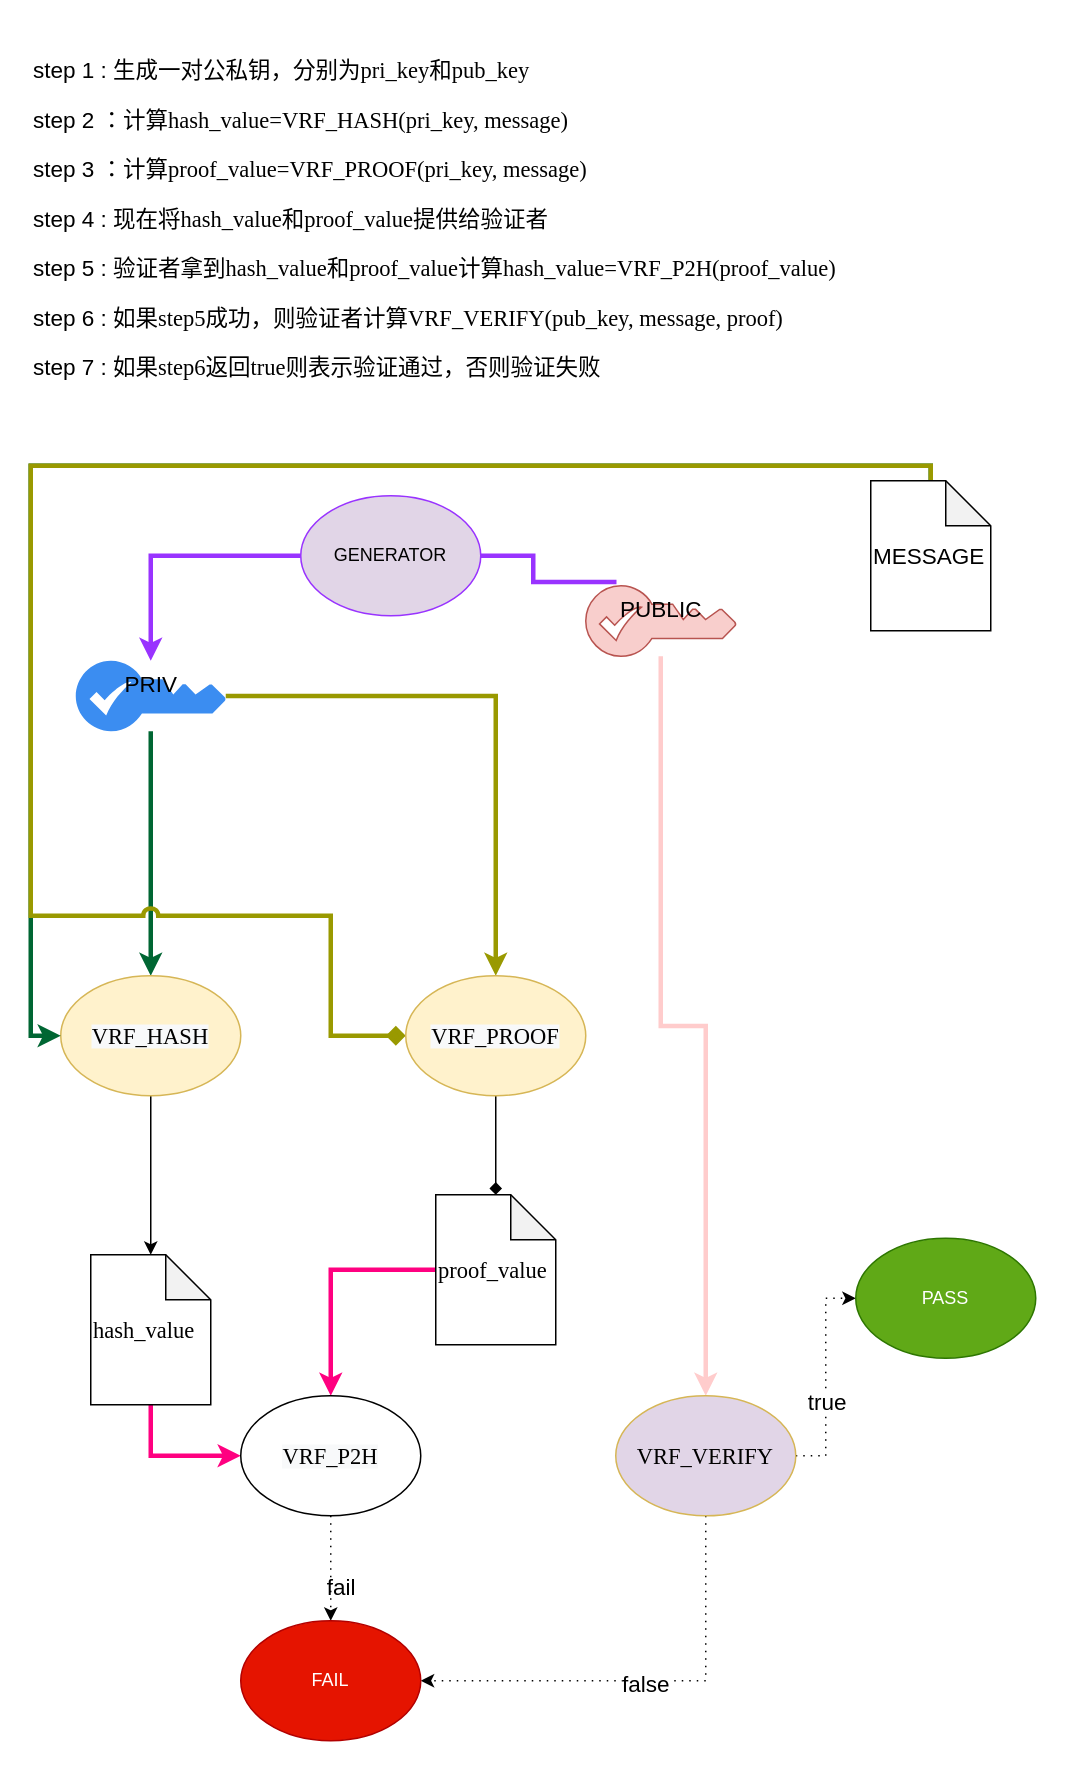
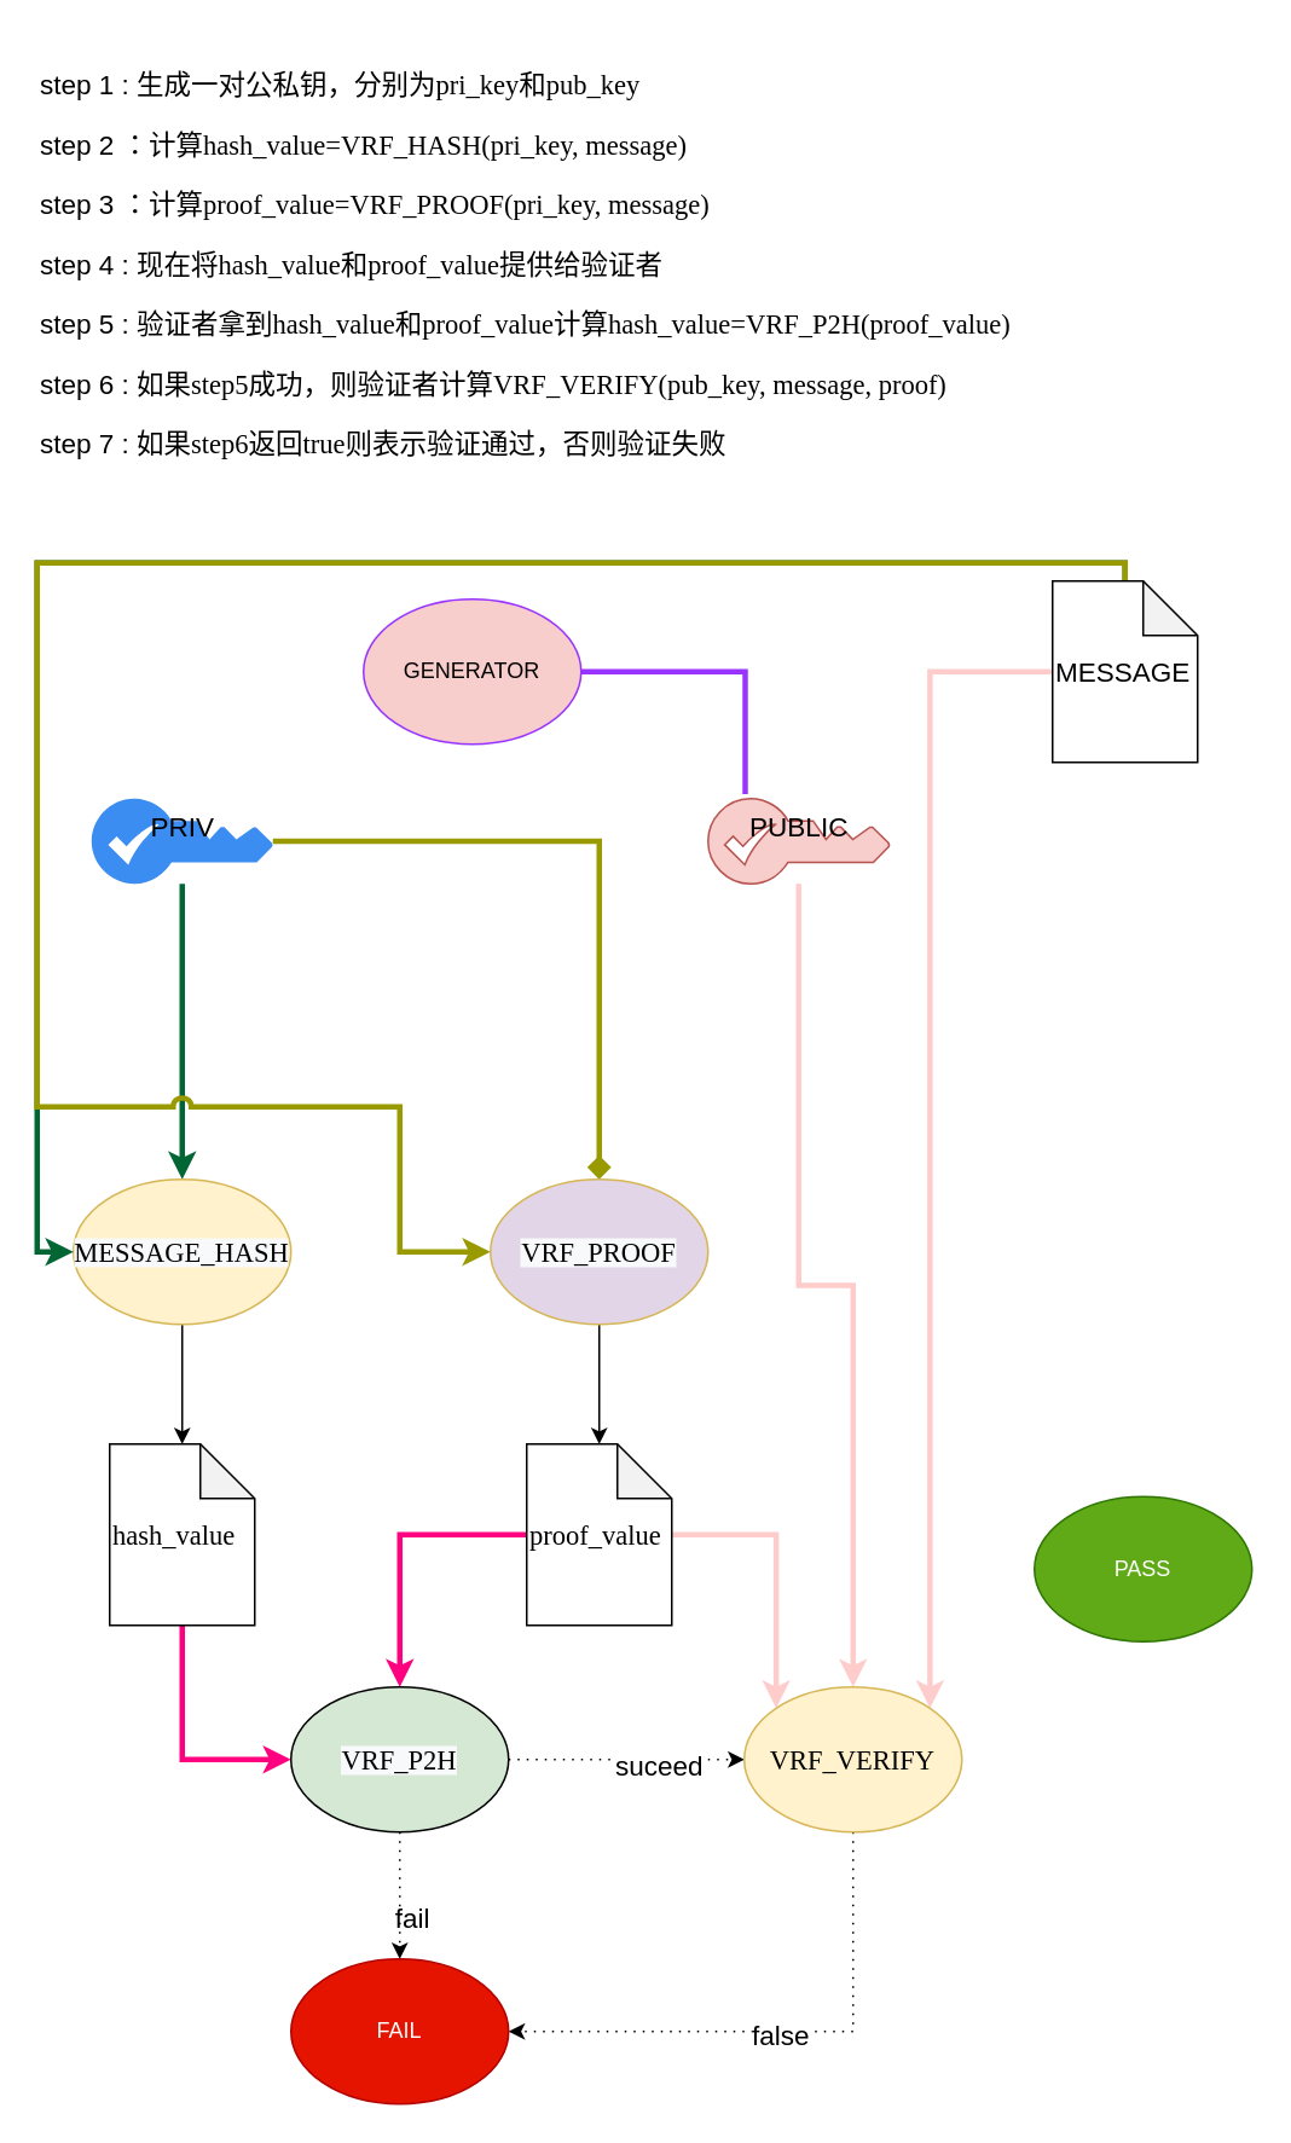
- <mxCell id="2" parent="1" style="edgeStyle=orthogonalEdgeStyle;rounded=0;orthogonalLoop=1;jettySize=auto;html=1;fontSize=15;fillColor=#e1d5e7;strokeColor=#9933FF;strokeWidth=3;" edge="1" source="4" target="10"><mxGeometry as="geometry" relative="1" /></mxCell>
- <mxCell id="4" value="GENERATOR" parent="1" style="ellipse;whiteSpace=wrap;html=1;fillColor=#e1d5e7;strokeColor=#9933FF;strokeWidth=1;" vertex="1"><mxGeometry as="geometry" y="330" x="200" width="120" height="80" /></mxCell>
+ <mxCell id="4" value="GENERATOR" parent="1" style="ellipse;whiteSpace=wrap;html=1;fillColor=#f8cecc;strokeColor=#9933FF;strokeWidth=1;" vertex="1"><mxGeometry as="geometry" y="330" x="200" width="120" height="80" /></mxCell>
- <mxCell id="7" value="PUBLIC" parent="1" style="html=1;aspect=fixed;strokeColor=#b85450;shadow=0;align=center;verticalAlign=top;fillColor=#f8cecc;shape=mxgraph.gcp2.key;fontSize=15;" vertex="1"><mxGeometry x="390" y="390" as="geometry" width="100" height="47" /></mxCell>
+ <mxCell id="7" value="PUBLIC" parent="1" style="html=1;aspect=fixed;strokeColor=#b85450;shadow=0;align=center;verticalAlign=top;fillColor=#f8cecc;shape=mxgraph.gcp2.key;fontSize=15;" vertex="1"><mxGeometry as="geometry" y="440" x="390" width="100" height="47" /></mxCell>
+ <mxCell id="13" parent="1" style="edgeStyle=orthogonalEdgeStyle;rounded=0;comic=0;orthogonalLoop=1;jettySize=auto;html=1;entryX=1;entryY=0;entryDx=0;entryDy=0;shadow=0;fontSize=15;strokeColor=#FFCCCC;strokeWidth=3;" edge="1" source="16" target="32"><mxGeometry as="geometry" relative="1" /></mxCell>
- <mxCell id="9" parent="1" style="edgeStyle=orthogonalEdgeStyle;rounded=0;orthogonalLoop=1;jettySize=auto;html=1;entryX=0.5;entryY=0;entryDx=0;entryDy=0;fontSize=15;strokeWidth=3;strokeColor=#999900;" edge="1" source="10" target="23"><mxGeometry as="geometry" relative="1" /></mxCell>
+ <mxCell id="9" parent="1" style="edgeStyle=orthogonalEdgeStyle;rounded=0;orthogonalLoop=1;jettySize=auto;html=1;entryX=0.5;entryY=0;entryDx=0;entryDy=0;fontSize=15;strokeWidth=3;strokeColor=#999900;endArrow=diamond;" edge="1" source="10" target="23"><mxGeometry as="geometry" relative="1" /></mxCell>
- <mxCell id="12" value="&lt;span style=&quot;display: inline ; float: none ; background-color: rgb(248 , 249 , 250) ; color: rgb(0 , 0 , 0) ; font-family: &amp;#34;calibri&amp;#34; ; font-size: 15px ; font-style: normal ; font-variant: normal ; font-weight: 400 ; letter-spacing: normal ; text-align: left ; text-decoration: none ; text-indent: 0px ; text-transform: none ; white-space: nowrap ; word-spacing: 0px&quot;&gt;VRF_HASH&lt;/span&gt;" parent="1" style="ellipse;whiteSpace=wrap;html=1;fillColor=#fff2cc;strokeColor=#d6b656;" vertex="1"><mxGeometry as="geometry" y="650" x="40" width="120" height="80" /></mxCell>
+ <mxCell id="12" value="&lt;span style=&quot;display: inline ; float: none ; background-color: rgb(248 , 249 , 250) ; color: rgb(0 , 0 , 0) ; font-family: &amp;#34;calibri&amp;#34; ; font-size: 15px ; font-style: normal ; font-variant: normal ; font-weight: 400 ; letter-spacing: normal ; text-align: left ; text-decoration: none ; text-indent: 0px ; text-transform: none ; white-space: nowrap ; word-spacing: 0px&quot;&gt;MESSAGE_HASH&lt;/span&gt;" parent="1" style="ellipse;whiteSpace=wrap;html=1;fillColor=#fff2cc;strokeColor=#d6b656;" vertex="1"><mxGeometry as="geometry" y="650" x="40" width="120" height="80" /></mxCell>
- <mxCell id="15" parent="1" style="edgeStyle=orthogonalEdgeStyle;rounded=0;comic=0;orthogonalLoop=1;jettySize=auto;html=1;entryX=0;entryY=0.5;entryDx=0;entryDy=0;shadow=0;fontSize=15;strokeWidth=3;strokeColor=#999900;jumpStyle=arc;endArrow=diamond;" edge="1" source="16" target="23"><mxGeometry as="geometry" relative="1"><Array as="points"><mxPoint y="310" x="620" /><mxPoint y="310" x="20" /><mxPoint y="610" x="20" /><mxPoint y="610" x="220" /><mxPoint y="690" x="220" /></Array></mxGeometry></mxCell>
+ <mxCell id="15" parent="1" style="edgeStyle=orthogonalEdgeStyle;rounded=0;comic=0;orthogonalLoop=1;jettySize=auto;html=1;entryX=0;entryY=0.5;entryDx=0;entryDy=0;shadow=0;fontSize=15;strokeWidth=3;strokeColor=#999900;jumpStyle=arc;" edge="1" source="16" target="23"><mxGeometry as="geometry" relative="1"><Array as="points"><mxPoint y="310" x="620" /><mxPoint y="310" x="20" /><mxPoint y="610" x="20" /><mxPoint y="610" x="220" /><mxPoint y="690" x="220" /></Array></mxGeometry></mxCell>
- <mxCell id="23" value="&lt;span style=&quot;display: inline ; float: none ; background-color: rgb(248 , 249 , 250) ; color: rgb(0 , 0 , 0) ; font-family: &amp;#34;calibri&amp;#34; ; font-size: 15px ; font-style: normal ; font-variant: normal ; font-weight: 400 ; letter-spacing: normal ; text-align: left ; text-decoration: none ; text-indent: 0px ; text-transform: none ; white-space: nowrap ; word-spacing: 0px&quot;&gt;VRF_PROOF&lt;/span&gt;" parent="1" style="ellipse;whiteSpace=wrap;html=1;fillColor=#fff2cc;strokeColor=#d6b656;" vertex="1"><mxGeometry as="geometry" y="650" x="270" width="120" height="80" /></mxCell>
+ <mxCell id="23" value="&lt;span style=&quot;display: inline ; float: none ; background-color: rgb(248 , 249 , 250) ; color: rgb(0 , 0 , 0) ; font-family: &amp;#34;calibri&amp;#34; ; font-size: 15px ; font-style: normal ; font-variant: normal ; font-weight: 400 ; letter-spacing: normal ; text-align: left ; text-decoration: none ; text-indent: 0px ; text-transform: none ; white-space: nowrap ; word-spacing: 0px&quot;&gt;VRF_PROOF&lt;/span&gt;" parent="1" style="ellipse;whiteSpace=wrap;html=1;fillColor=#e1d5e7;strokeColor=#d6b656;" vertex="1"><mxGeometry as="geometry" y="650" x="270" width="120" height="80" /></mxCell>
- <mxCell id="22" parent="1" style="edgeStyle=orthogonalEdgeStyle;rounded=0;orthogonalLoop=1;jettySize=auto;html=1;entryX=0.5;entryY=0;entryDx=0;entryDy=0;entryPerimeter=0;fontSize=15;endArrow=diamond;" edge="1" source="23" target="21"><mxGeometry as="geometry" relative="1" /></mxCell>
+ <mxCell id="22" parent="1" style="edgeStyle=orthogonalEdgeStyle;rounded=0;orthogonalLoop=1;jettySize=auto;html=1;entryX=0.5;entryY=0;entryDx=0;entryDy=0;entryPerimeter=0;fontSize=15;" edge="1" source="23" target="21"><mxGeometry as="geometry" relative="1" /></mxCell>
+ <mxCell id="20" parent="1" style="edgeStyle=orthogonalEdgeStyle;rounded=0;comic=0;orthogonalLoop=1;jettySize=auto;html=1;entryX=0;entryY=0;entryDx=0;entryDy=0;shadow=0;fontSize=15;strokeColor=#FFCCCC;strokeWidth=3;" edge="1" source="21" target="32"><mxGeometry as="geometry" relative="1" /></mxCell>
- <mxCell id="18" value="&lt;font face=&quot;宋体&quot; style=&quot;color: rgb(0 , 0 , 0) ; font-size: 15px ; font-style: normal ; font-variant: normal ; font-weight: 400 ; letter-spacing: normal ; text-align: left ; text-decoration: none ; text-indent: 0px ; text-transform: none ; white-space: nowrap ; word-spacing: 0px&quot;&gt;&lt;/font&gt;&lt;font face=&quot;Calibri&quot; style=&quot;color: rgb(0 , 0 , 0) ; font-family: &amp;#34;calibri&amp;#34; ; font-size: 15px ; font-style: normal ; font-variant: normal ; font-weight: 400 ; letter-spacing: normal ; text-align: left ; text-decoration: none ; text-indent: 0px ; text-transform: none ; white-space: nowrap ; word-spacing: 0px&quot;&gt;hash_value&lt;/font&gt;" parent="1" style="shape=note;whiteSpace=wrap;html=1;backgroundOutline=1;darkOpacity=0.05;fontSize=15;align=left;" vertex="1"><mxGeometry x="60" y="836" as="geometry" width="80" height="100" /></mxCell>
+ <mxCell id="18" value="&lt;font face=&quot;宋体&quot; style=&quot;color: rgb(0 , 0 , 0) ; font-size: 15px ; font-style: normal ; font-variant: normal ; font-weight: 400 ; letter-spacing: normal ; text-align: left ; text-decoration: none ; text-indent: 0px ; text-transform: none ; white-space: nowrap ; word-spacing: 0px&quot;&gt;&lt;/font&gt;&lt;font face=&quot;Calibri&quot; style=&quot;color: rgb(0 , 0 , 0) ; font-family: &amp;#34;calibri&amp;#34; ; font-size: 15px ; font-style: normal ; font-variant: normal ; font-weight: 400 ; letter-spacing: normal ; text-align: left ; text-decoration: none ; text-indent: 0px ; text-transform: none ; white-space: nowrap ; word-spacing: 0px&quot;&gt;hash_value&lt;/font&gt;" parent="1" style="shape=note;whiteSpace=wrap;html=1;backgroundOutline=1;darkOpacity=0.05;fontSize=15;align=left;" vertex="1"><mxGeometry as="geometry" y="796" x="60" width="80" height="100" /></mxCell>
- <mxCell id="30" parent="1" style="edgeStyle=orthogonalEdgeStyle;rounded=0;comic=0;orthogonalLoop=1;jettySize=auto;html=1;shadow=0;fontSize=15;entryX=0;entryY=0.5;entryDx=0;entryDy=0;dashed=1;dashPattern=1 4;" edge="1" source="32" target="34"><mxGeometry as="geometry" relative="1"><mxPoint as="targetPoint" y="970" x="570" /></mxGeometry></mxCell>
- <mxCell id="31" value="true" parent="30" style="text;html=1;align=center;verticalAlign=middle;resizable=0;points=[];labelBackgroundColor=#ffffff;fontSize=15;" vertex="1" connectable="0"><mxGeometry as="geometry" x="-0.211" relative="1"><mxPoint as="offset" /></mxGeometry></mxCell>
- <mxCell id="27" value="&lt;span style=&quot;display: inline ; float: none ; background-color: rgb(248 , 249 , 250) ; color: rgb(0 , 0 , 0) ; font-family: &amp;#34;calibri&amp;#34; ; font-size: 15px ; font-style: normal ; font-variant: normal ; font-weight: 400 ; letter-spacing: normal ; text-align: left ; text-decoration: none ; text-indent: 0px ; text-transform: none ; white-space: nowrap ; word-spacing: 0px&quot;&gt;VRF_P2H&lt;/span&gt;" parent="1" style="ellipse;whiteSpace=wrap;html=1;" vertex="1"><mxGeometry as="geometry" y="930" x="160" width="120" height="80" /></mxCell>
+ <mxCell id="27" value="&lt;span style=&quot;display: inline ; float: none ; background-color: rgb(248 , 249 , 250) ; color: rgb(0 , 0 , 0) ; font-family: &amp;#34;calibri&amp;#34; ; font-size: 15px ; font-style: normal ; font-variant: normal ; font-weight: 400 ; letter-spacing: normal ; text-align: left ; text-decoration: none ; text-indent: 0px ; text-transform: none ; white-space: nowrap ; word-spacing: 0px&quot;&gt;VRF_P2H&lt;/span&gt;" parent="1" style="ellipse;whiteSpace=wrap;html=1;fillColor=#d5e8d4;" vertex="1"><mxGeometry as="geometry" y="930" x="160" width="120" height="80" /></mxCell>
+ <mxCell id="24" parent="1" style="edgeStyle=orthogonalEdgeStyle;rounded=0;comic=0;orthogonalLoop=1;jettySize=auto;html=1;entryX=0;entryY=0.5;entryDx=0;entryDy=0;shadow=0;fontSize=15;dashed=1;dashPattern=1 4;" edge="1" source="27" target="32"><mxGeometry as="geometry" relative="1" /></mxCell>
+ <mxCell id="25" value="suceed" parent="24" style="text;html=1;align=center;verticalAlign=middle;resizable=0;points=[];labelBackgroundColor=#ffffff;fontSize=15;" vertex="1" connectable="0"><mxGeometry as="geometry" y="-2" x="0.263" relative="1"><mxPoint as="offset" /></mxGeometry></mxCell>
- <mxCell id="32" value="&lt;font face=&quot;宋体&quot; style=&quot;color: rgb(0 , 0 , 0) ; font-size: 15px ; font-style: normal ; font-variant: normal ; font-weight: 400 ; letter-spacing: normal ; text-align: left ; text-decoration: none ; text-indent: 0px ; text-transform: none ; white-space: nowrap ; word-spacing: 0px&quot;&gt;&lt;/font&gt;&lt;font face=&quot;Calibri&quot; style=&quot;color: rgb(0 , 0 , 0) ; font-family: &amp;#34;calibri&amp;#34; ; font-size: 15px ; font-style: normal ; font-variant: normal ; font-weight: 400 ; letter-spacing: normal ; text-align: left ; text-decoration: none ; text-indent: 0px ; text-transform: none ; white-space: nowrap ; word-spacing: 0px&quot;&gt;VRF_VERIFY&lt;/font&gt;" parent="1" style="ellipse;whiteSpace=wrap;html=1;fillColor=#e1d5e7;strokeColor=#d6b656;" vertex="1"><mxGeometry as="geometry" y="930" x="410" width="120" height="80" /></mxCell>
+ <mxCell id="32" value="&lt;font face=&quot;宋体&quot; style=&quot;color: rgb(0 , 0 , 0) ; font-size: 15px ; font-style: normal ; font-variant: normal ; font-weight: 400 ; letter-spacing: normal ; text-align: left ; text-decoration: none ; text-indent: 0px ; text-transform: none ; white-space: nowrap ; word-spacing: 0px&quot;&gt;&lt;/font&gt;&lt;font face=&quot;Calibri&quot; style=&quot;color: rgb(0 , 0 , 0) ; font-family: &amp;#34;calibri&amp;#34; ; font-size: 15px ; font-style: normal ; font-variant: normal ; font-weight: 400 ; letter-spacing: normal ; text-align: left ; text-decoration: none ; text-indent: 0px ; text-transform: none ; white-space: nowrap ; word-spacing: 0px&quot;&gt;VRF_VERIFY&lt;/font&gt;" parent="1" style="ellipse;whiteSpace=wrap;html=1;fillColor=#fff2cc;strokeColor=#d6b656;" vertex="1"><mxGeometry as="geometry" y="930" x="410" width="120" height="80" /></mxCell>
